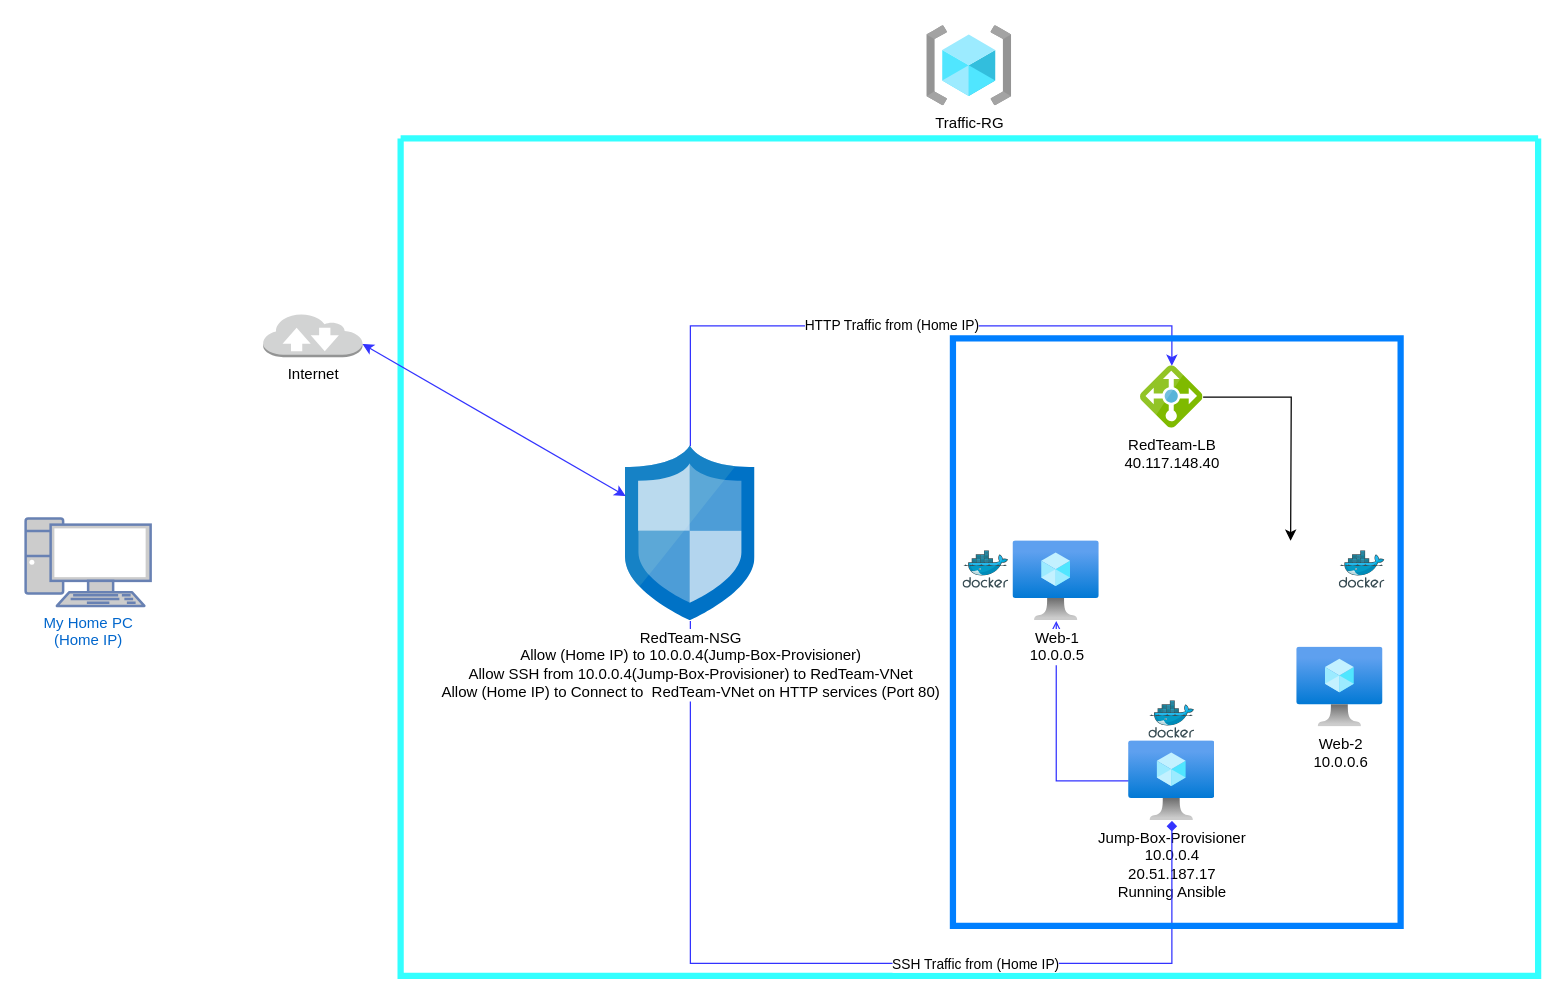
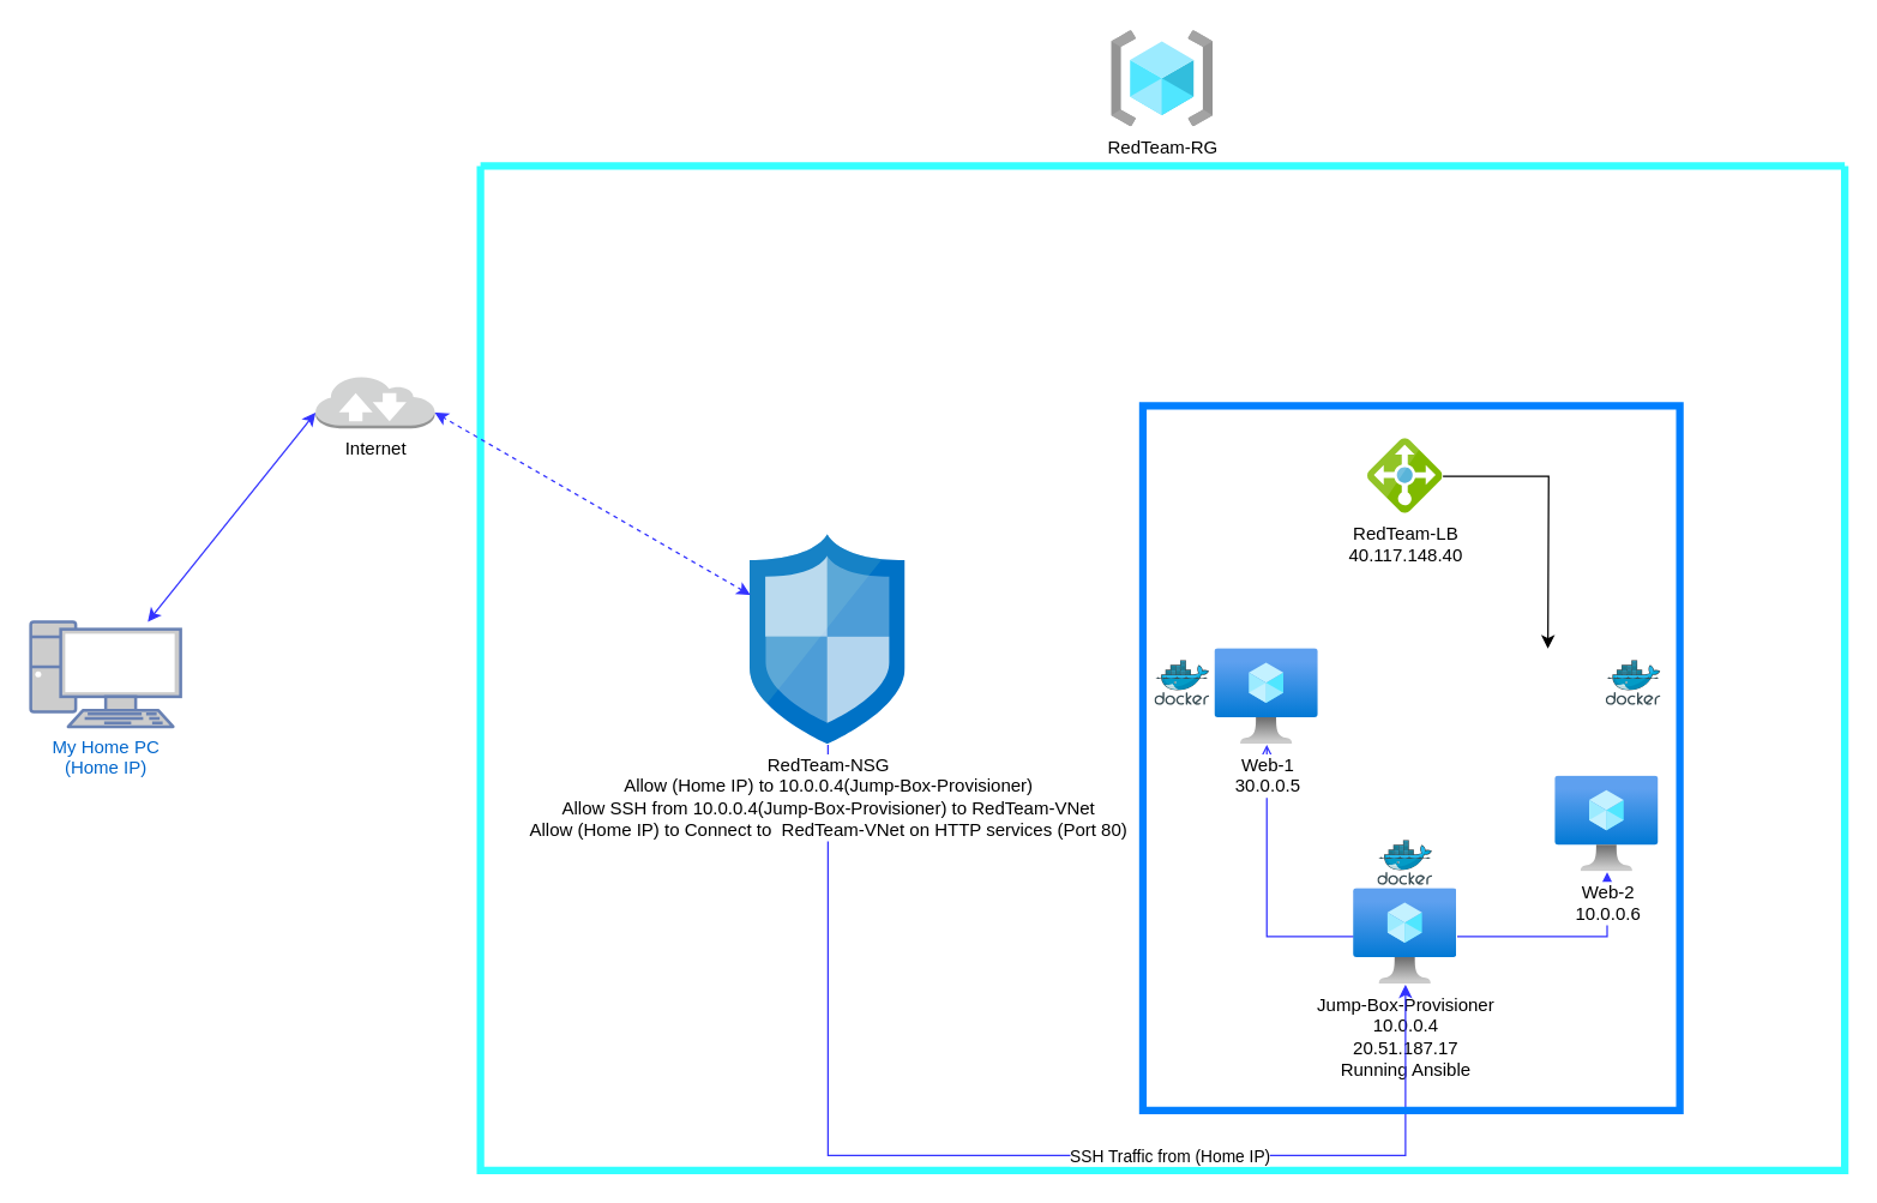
- <mxCell id="2" value="Traffic-RG&lt;br&gt;" style="aspect=fixed;html=1;points=[];align=center;image;fontSize=12;image=img/lib/azure2/general/Resource_Groups.svg;" vertex="1" parent="1"><mxGeometry x="741" y="20" width="68" height="64" as="geometry" /></mxCell>
+ <mxCell id="2" value="RedTeam-RG&lt;br&gt;" style="aspect=fixed;html=1;points=[];align=center;image;fontSize=12;image=img/lib/azure2/general/Resource_Groups.svg;" vertex="1" parent="1"><mxGeometry x="741" y="20" width="68" height="64" as="geometry" /></mxCell>
- <mxCell id="11" value="HTTP Traffic from (Home IP)" style="edgeStyle=orthogonalEdgeStyle;rounded=0;orthogonalLoop=1;jettySize=auto;html=1;strokeColor=#3333FF;" edge="1" parent="3" source="14" target="10"><mxGeometry relative="1" as="geometry"><Array as="points"><mxPoint x="232" y="150" /><mxPoint x="617" y="150" /></Array></mxGeometry></mxCell>
- <mxCell id="22" value="" style="endArrow=classic;startArrow=classic;html=1;rounded=0;strokeColor=#3333FF;entryX=1;entryY=0.7;entryDx=0;entryDy=0;entryPerimeter=0;" edge="1" parent="1" source="14" target="20"><mxGeometry width="50" height="50" relative="1" as="geometry"><mxPoint x="169.997" y="536.2" as="sourcePoint" /><mxPoint x="279.6" y="410" as="targetPoint" /></mxGeometry></mxCell>
+ <mxCell id="22" value="" style="endArrow=classic;startArrow=classic;html=1;rounded=0;strokeColor=#3333FF;entryX=1;entryY=0.7;entryDx=0;entryDy=0;entryPerimeter=0;dashed=1;" edge="1" parent="1" source="14" target="20"><mxGeometry width="50" height="50" relative="1" as="geometry"><mxPoint x="169.997" y="536.2" as="sourcePoint" /><mxPoint x="279.6" y="410" as="targetPoint" /></mxGeometry></mxCell>
+ <mxCell id="21" value="" style="endArrow=classic;startArrow=classic;html=1;rounded=0;strokeColor=#3333FF;entryX=0;entryY=0.7;entryDx=0;entryDy=0;entryPerimeter=0;" edge="1" parent="1" source="19" target="20"><mxGeometry width="50" height="50" relative="1" as="geometry"><mxPoint x="700" y="460" as="sourcePoint" /><mxPoint x="750" y="410" as="targetPoint" /></mxGeometry></mxCell>
- <mxCell id="7" value="Web-1&lt;br&gt;10.0.0.5" style="aspect=fixed;html=1;points=[];align=center;image;fontSize=12;image=img/lib/azure2/compute/Virtual_Machine.svg;" vertex="1" parent="3"><mxGeometry x="490" y="322" width="69" height="64" as="geometry" /></mxCell>
+ <mxCell id="7" value="Web-1&lt;br&gt;30.0.0.5" style="aspect=fixed;html=1;points=[];align=center;image;fontSize=12;image=img/lib/azure2/compute/Virtual_Machine.svg;" vertex="1" parent="3"><mxGeometry x="490" y="322" width="69" height="64" as="geometry" /></mxCell>
+ <mxCell id="5" style="edgeStyle=orthogonalEdgeStyle;rounded=0;orthogonalLoop=1;jettySize=auto;html=1;strokeColor=#3333FF;" edge="1" parent="3" source="6" target="8"><mxGeometry relative="1" as="geometry" /></mxCell>
- <mxCell id="12" style="edgeStyle=orthogonalEdgeStyle;rounded=0;orthogonalLoop=1;jettySize=auto;html=1;strokeColor=#3333FF;endArrow=diamond;" edge="1" parent="3" source="14" target="6"><mxGeometry relative="1" as="geometry"><Array as="points"><mxPoint x="232" y="660" /><mxPoint x="617" y="660" /></Array></mxGeometry></mxCell>
+ <mxCell id="12" style="edgeStyle=orthogonalEdgeStyle;rounded=0;orthogonalLoop=1;jettySize=auto;html=1;strokeColor=#3333FF;" edge="1" parent="3" source="14" target="6"><mxGeometry relative="1" as="geometry"><Array as="points"><mxPoint x="232" y="660" /><mxPoint x="617" y="660" /></Array></mxGeometry></mxCell>
